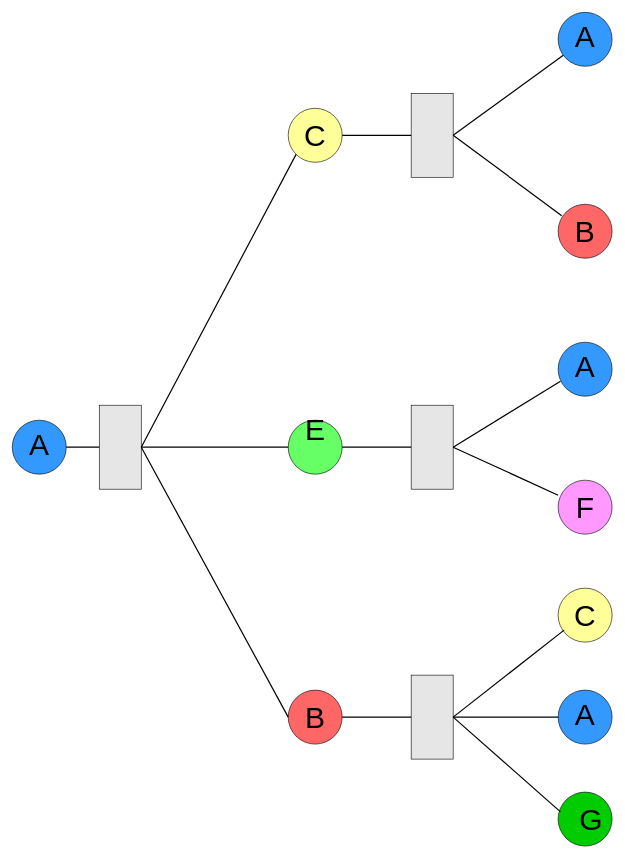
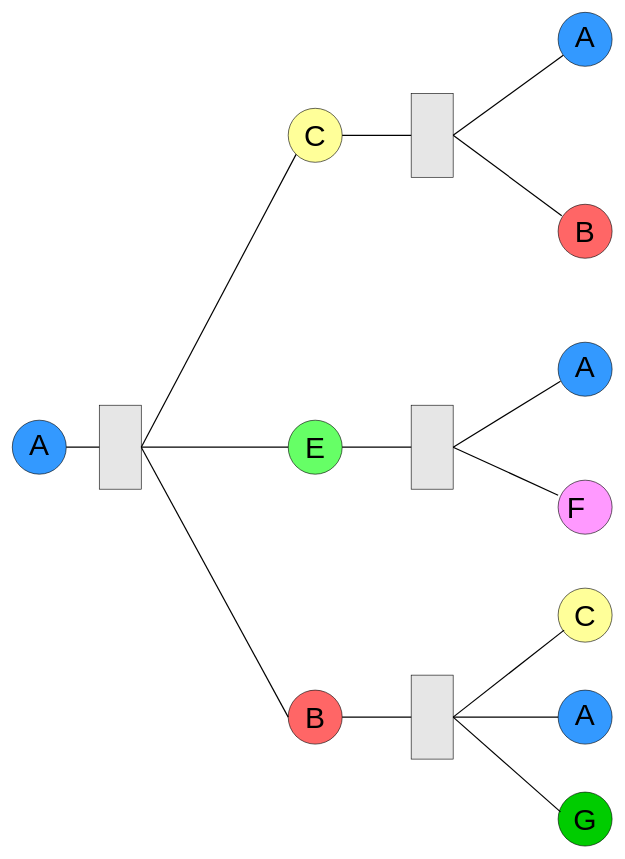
- <mxCell id="9" value="&lt;font style=&quot;font-size: 50px&quot;&gt;E&lt;/font&gt;" style="text;html=1;strokeColor=none;fillColor=none;align=center;verticalAlign=middle;whiteSpace=wrap;rounded=0;" vertex="1" parent="1"><mxGeometry x="505" y="705" width="40" height="20" as="geometry" /></mxCell>
+ <mxCell id="9" value="&lt;font style=&quot;font-size: 50px&quot;&gt;E&lt;/font&gt;" style="text;html=1;strokeColor=none;fillColor=none;align=center;verticalAlign=middle;whiteSpace=wrap;rounded=0;" vertex="1" parent="1"><mxGeometry x="505" y="735" width="40" height="20" as="geometry" /></mxCell>
- <mxCell id="30" value="&lt;font style=&quot;font-size: 50px&quot;&gt;F&lt;/font&gt;" style="text;html=1;strokeColor=none;fillColor=none;align=center;verticalAlign=middle;whiteSpace=wrap;rounded=0;" vertex="1" parent="1"><mxGeometry x="955" y="835" width="40" height="20" as="geometry" /></mxCell>
+ <mxCell id="30" value="&lt;font style=&quot;font-size: 50px&quot;&gt;F&lt;/font&gt;" style="text;html=1;strokeColor=none;fillColor=none;align=center;verticalAlign=middle;whiteSpace=wrap;rounded=0;" vertex="1" parent="1"><mxGeometry x="940" y="835" width="40" height="20" as="geometry" /></mxCell>
- <mxCell id="36" value="&lt;font style=&quot;font-size: 50px&quot;&gt;G&lt;/font&gt;" style="text;html=1;strokeColor=none;fillColor=none;align=center;verticalAlign=middle;whiteSpace=wrap;rounded=0;" vertex="1" parent="1"><mxGeometry x="965" y="1355" width="40" height="20" as="geometry" /></mxCell>
+ <mxCell id="36" value="&lt;font style=&quot;font-size: 50px&quot;&gt;G&lt;/font&gt;" style="text;html=1;strokeColor=none;fillColor=none;align=center;verticalAlign=middle;whiteSpace=wrap;rounded=0;" vertex="1" parent="1"><mxGeometry x="955" y="1355" width="40" height="20" as="geometry" /></mxCell>
